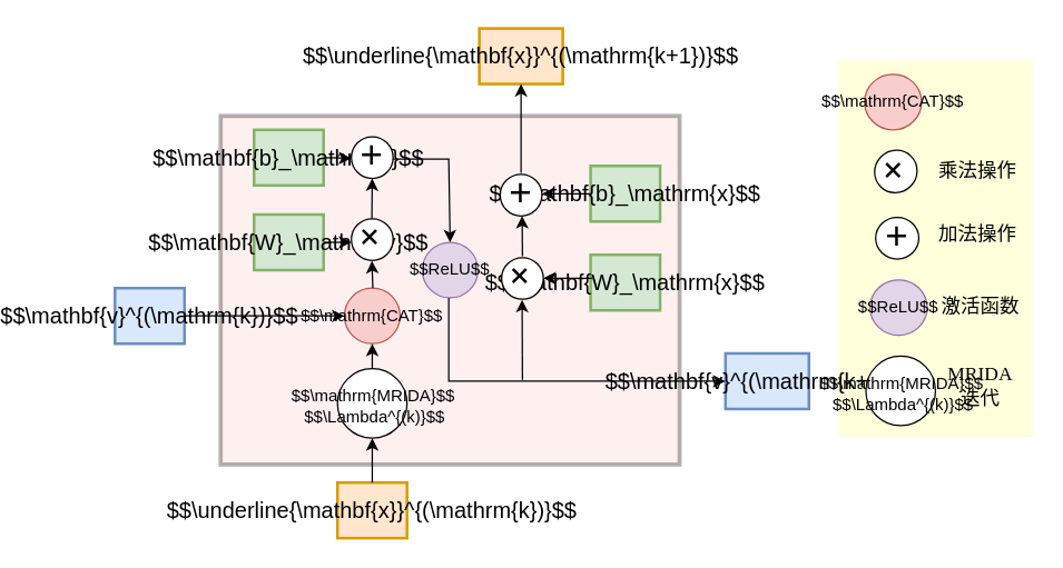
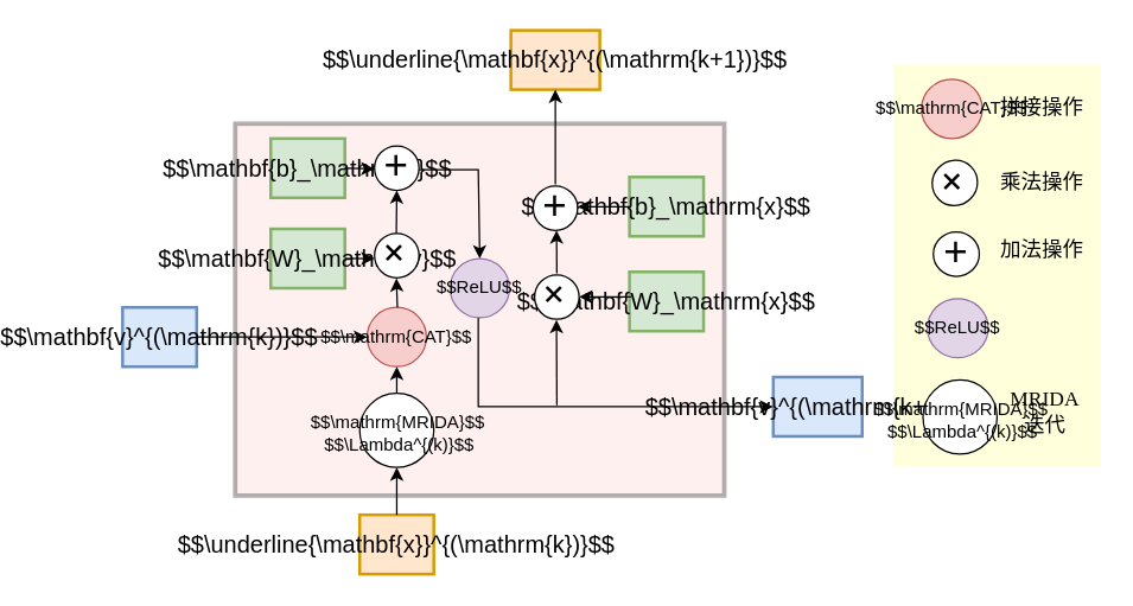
+ <mxCell id="45" value="&lt;font face=&quot;Times New Roman&quot; style=&quot;font-size: 14px;&quot;&gt;拼接操作&lt;/font&gt;" style="text;html=1;align=center;verticalAlign=middle;whiteSpace=wrap;rounded=0;" vertex="1" parent="1"><mxGeometry x="610" y="58" width="61" height="30" as="geometry" /></mxCell>
- <mxCell id="55" value="&lt;font face=&quot;Times New Roman&quot;&gt;&lt;span style=&quot;font-size: 14px;&quot;&gt;激活函数&lt;/span&gt;&lt;/font&gt;" style="text;html=1;align=center;verticalAlign=middle;whiteSpace=wrap;rounded=0;" vertex="1" parent="1"><mxGeometry x="612" y="206" width="61" height="30" as="geometry" /></mxCell>
